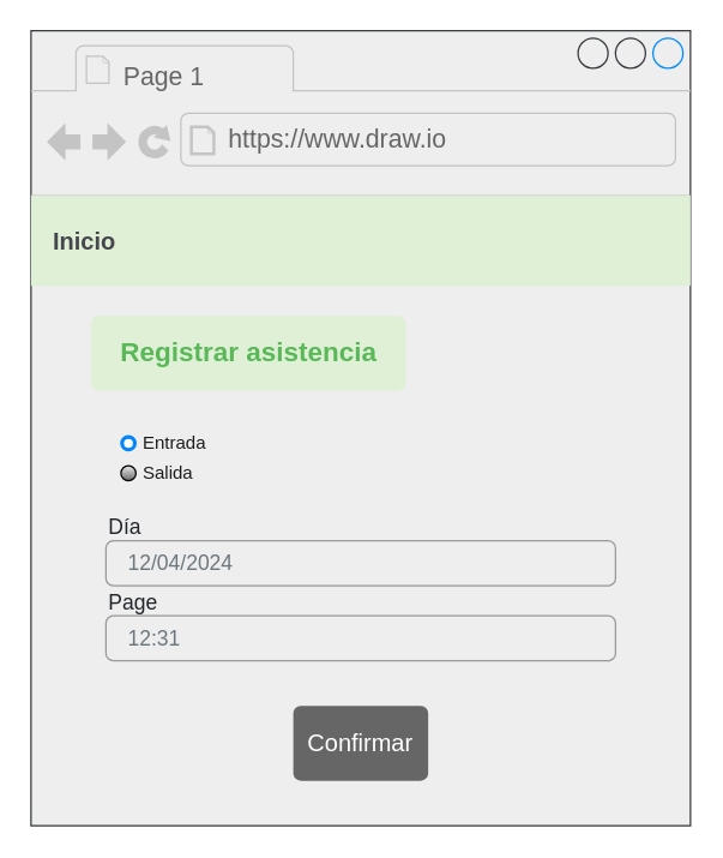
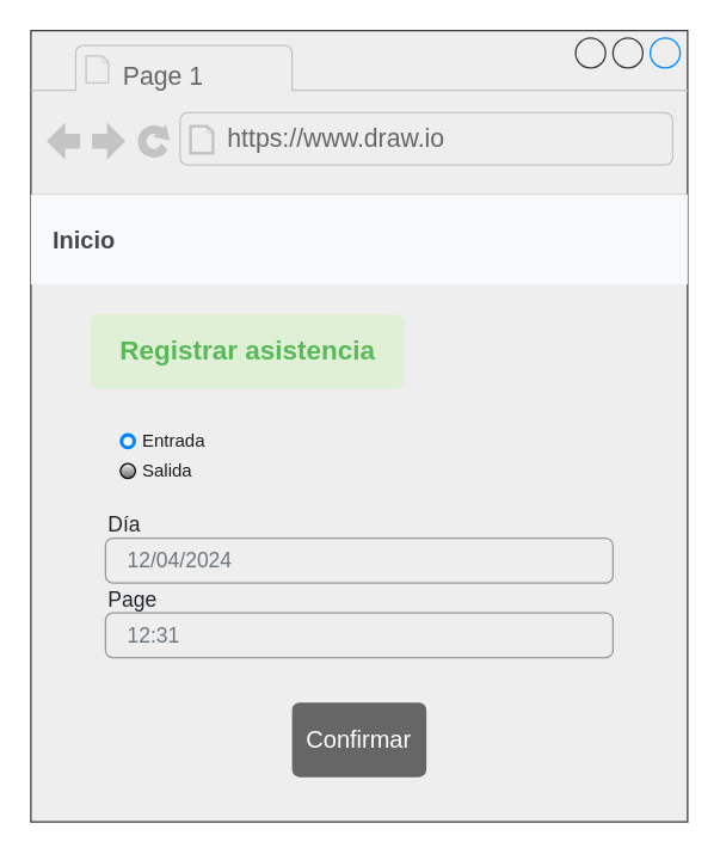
- <mxCell id="7" value="&lt;font color=&quot;#46464e&quot;&gt;&lt;b style=&quot;&quot;&gt;Inicio&amp;nbsp;&lt;/b&gt; &amp;nbsp; &amp;nbsp; &amp;nbsp; &amp;nbsp; &amp;nbsp; &amp;nbsp;&lt;/font&gt;" style="html=1;shadow=0;dashed=0;fillColor=#e0f0d6;strokeColor=none;fontSize=16;fontColor=#7C7C7D;align=left;spacing=15;" vertex="1" parent="2"><mxGeometry y="110" width="440" height="60" as="geometry" /></mxCell>
+ <mxCell id="7" value="&lt;font color=&quot;#46464e&quot;&gt;&lt;b style=&quot;&quot;&gt;Inicio&amp;nbsp;&lt;/b&gt; &amp;nbsp; &amp;nbsp; &amp;nbsp; &amp;nbsp; &amp;nbsp; &amp;nbsp;&lt;/font&gt;" style="html=1;shadow=0;dashed=0;fillColor=#F8F9FA;strokeColor=none;fontSize=16;fontColor=#7C7C7D;align=left;spacing=15;" vertex="1" parent="2"><mxGeometry y="110" width="440" height="60" as="geometry" /></mxCell>
